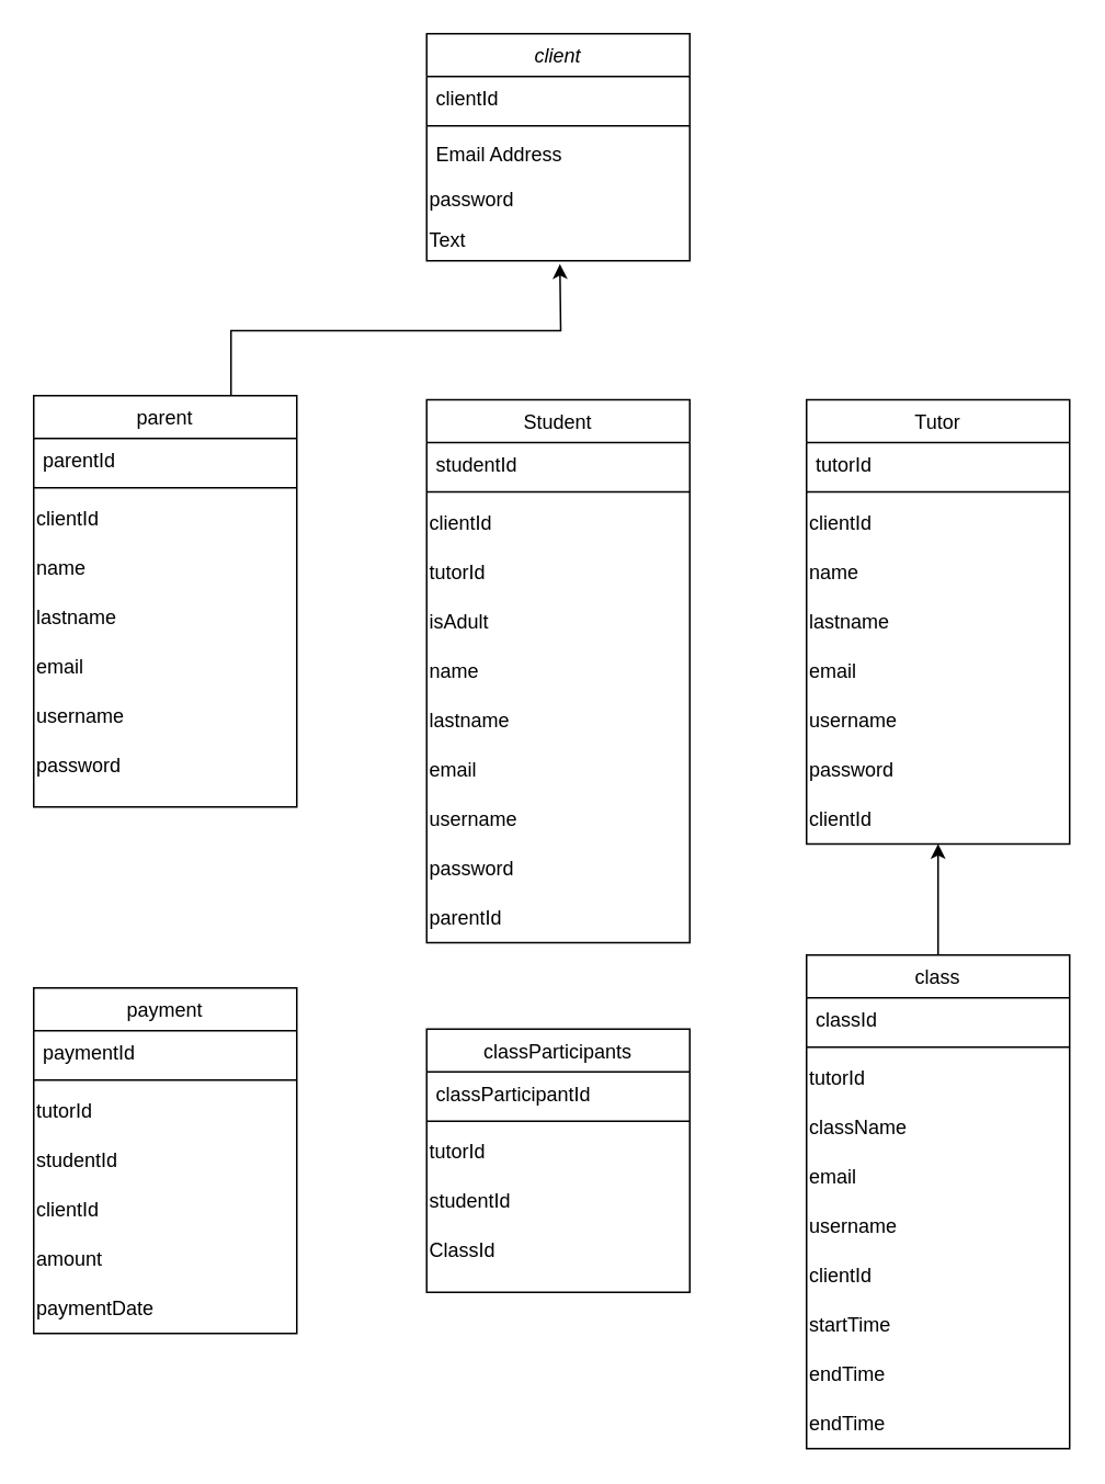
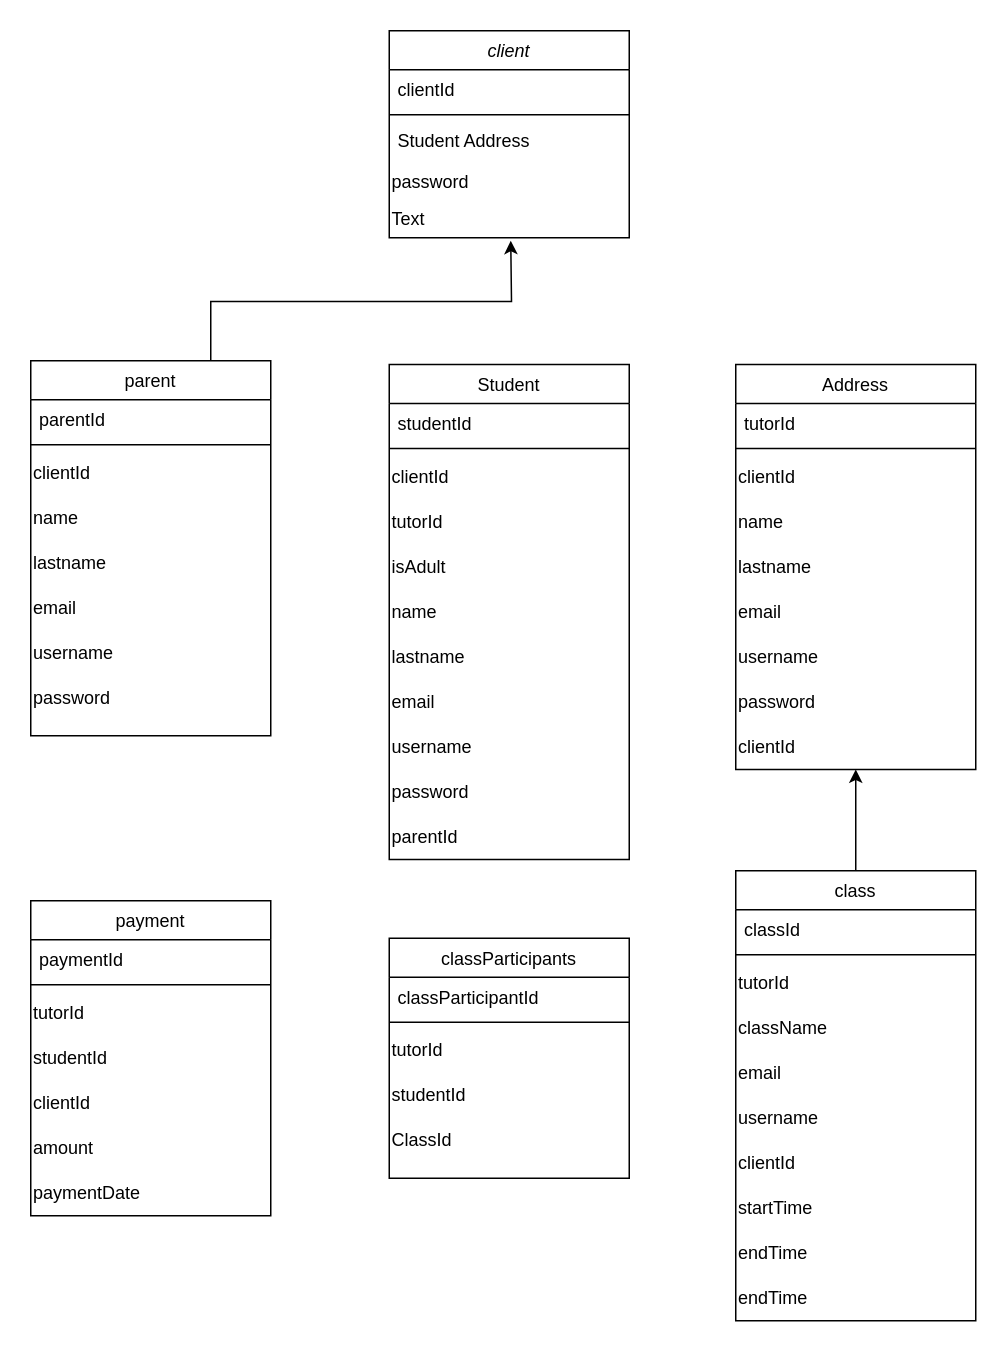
- <mxCell id="5" value="Email Address" style="text;align=left;verticalAlign=top;spacingLeft=4;spacingRight=4;overflow=hidden;rotatable=0;points=[[0,0.5],[1,0.5]];portConstraint=eastwest;rounded=0;shadow=0;html=0;" vertex="1" parent="2"><mxGeometry y="60" width="160" height="26" as="geometry" /></mxCell>
+ <mxCell id="5" value="Student Address" style="text;align=left;verticalAlign=top;spacingLeft=4;spacingRight=4;overflow=hidden;rotatable=0;points=[[0,0.5],[1,0.5]];portConstraint=eastwest;rounded=0;shadow=0;html=0;" vertex="1" parent="2"><mxGeometry y="60" width="160" height="26" as="geometry" /></mxCell>
- <mxCell id="20" value="Tutor" style="swimlane;fontStyle=0;align=center;verticalAlign=top;childLayout=stackLayout;horizontal=1;startSize=26;horizontalStack=0;resizeParent=1;resizeLast=0;collapsible=1;marginBottom=0;rounded=0;shadow=0;strokeWidth=1;" parent="1" vertex="1"><mxGeometry x="490" y="242.5" width="160" height="270" as="geometry"><mxRectangle x="340" y="380" width="170" height="26" as="alternateBounds" /></mxGeometry></mxCell>
+ <mxCell id="20" value="Address" style="swimlane;fontStyle=0;align=center;verticalAlign=top;childLayout=stackLayout;horizontal=1;startSize=26;horizontalStack=0;resizeParent=1;resizeLast=0;collapsible=1;marginBottom=0;rounded=0;shadow=0;strokeWidth=1;" parent="1" vertex="1"><mxGeometry x="490" y="242.5" width="160" height="270" as="geometry"><mxRectangle x="340" y="380" width="170" height="26" as="alternateBounds" /></mxGeometry></mxCell>
